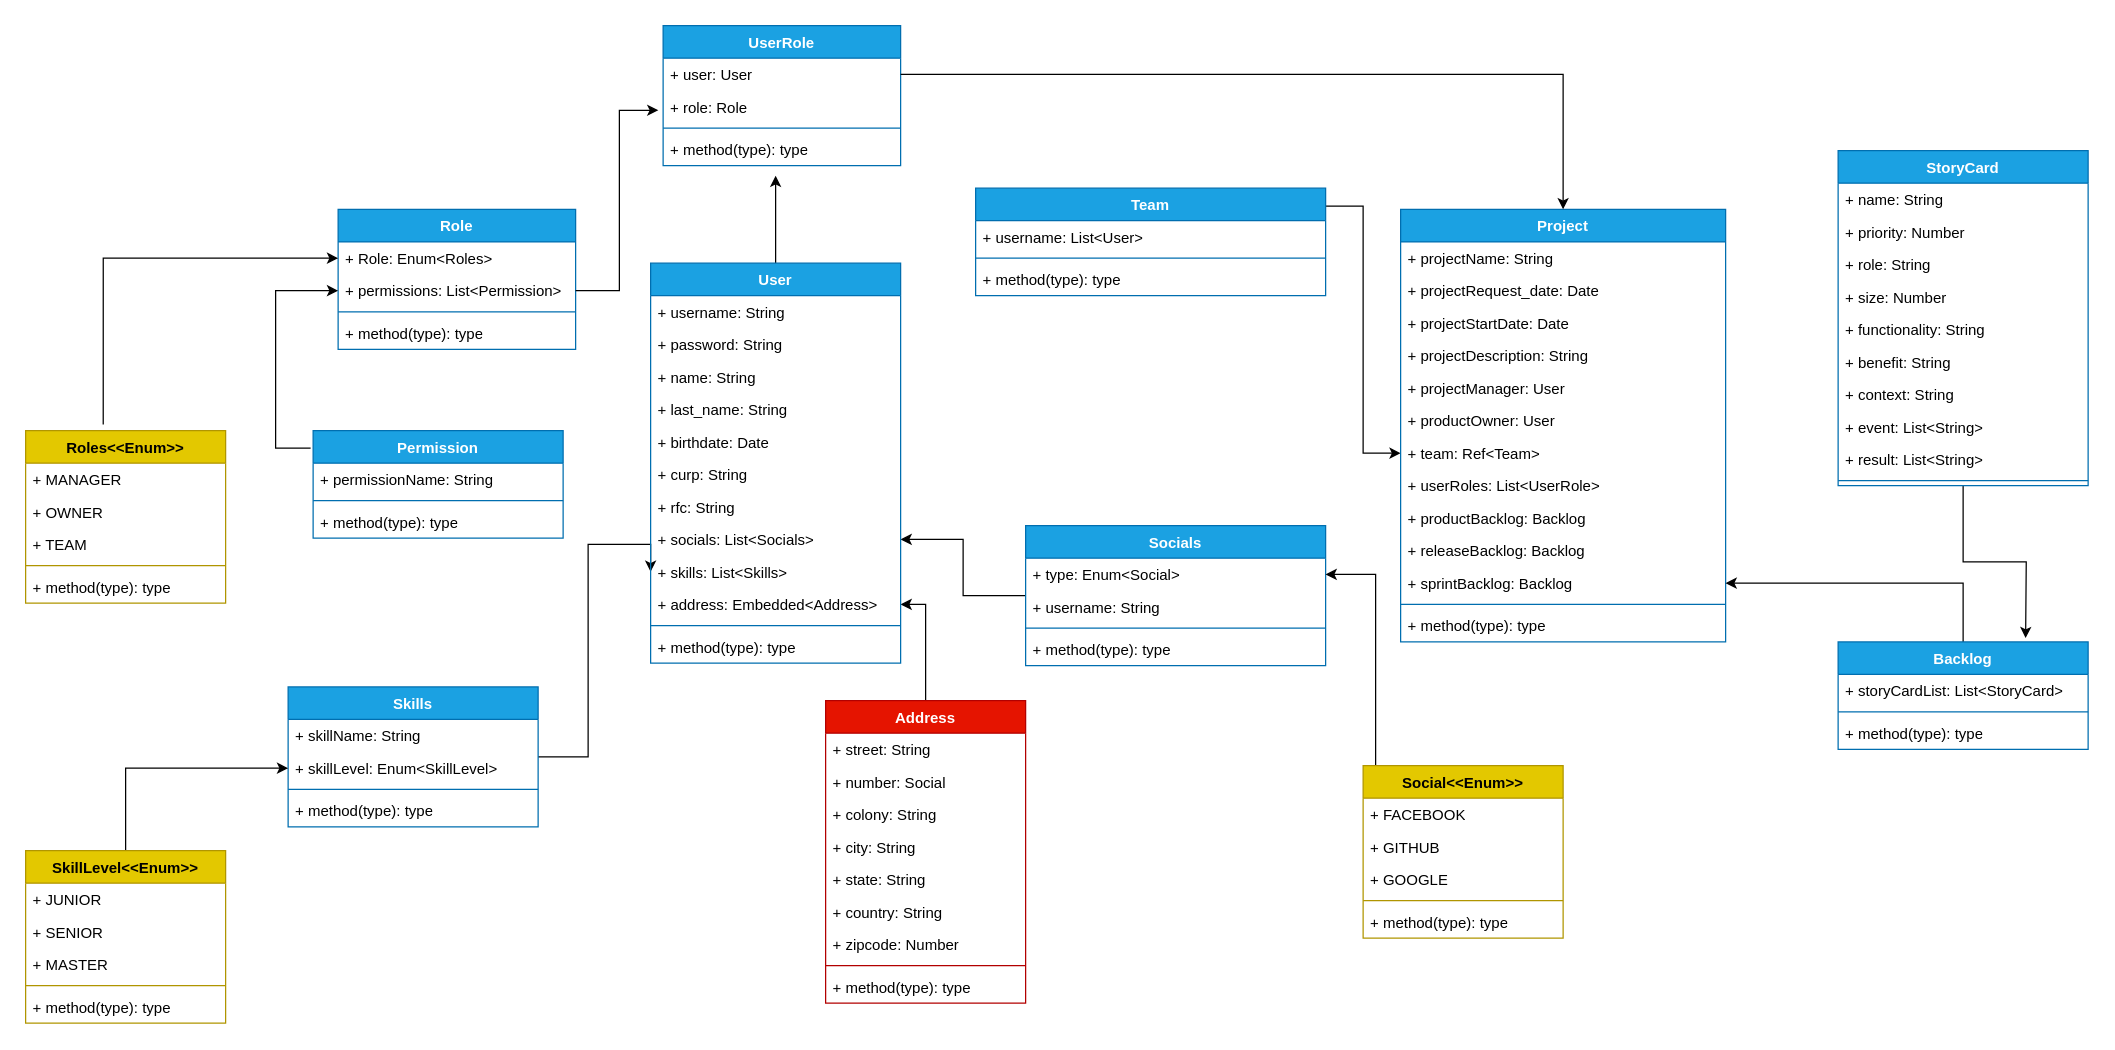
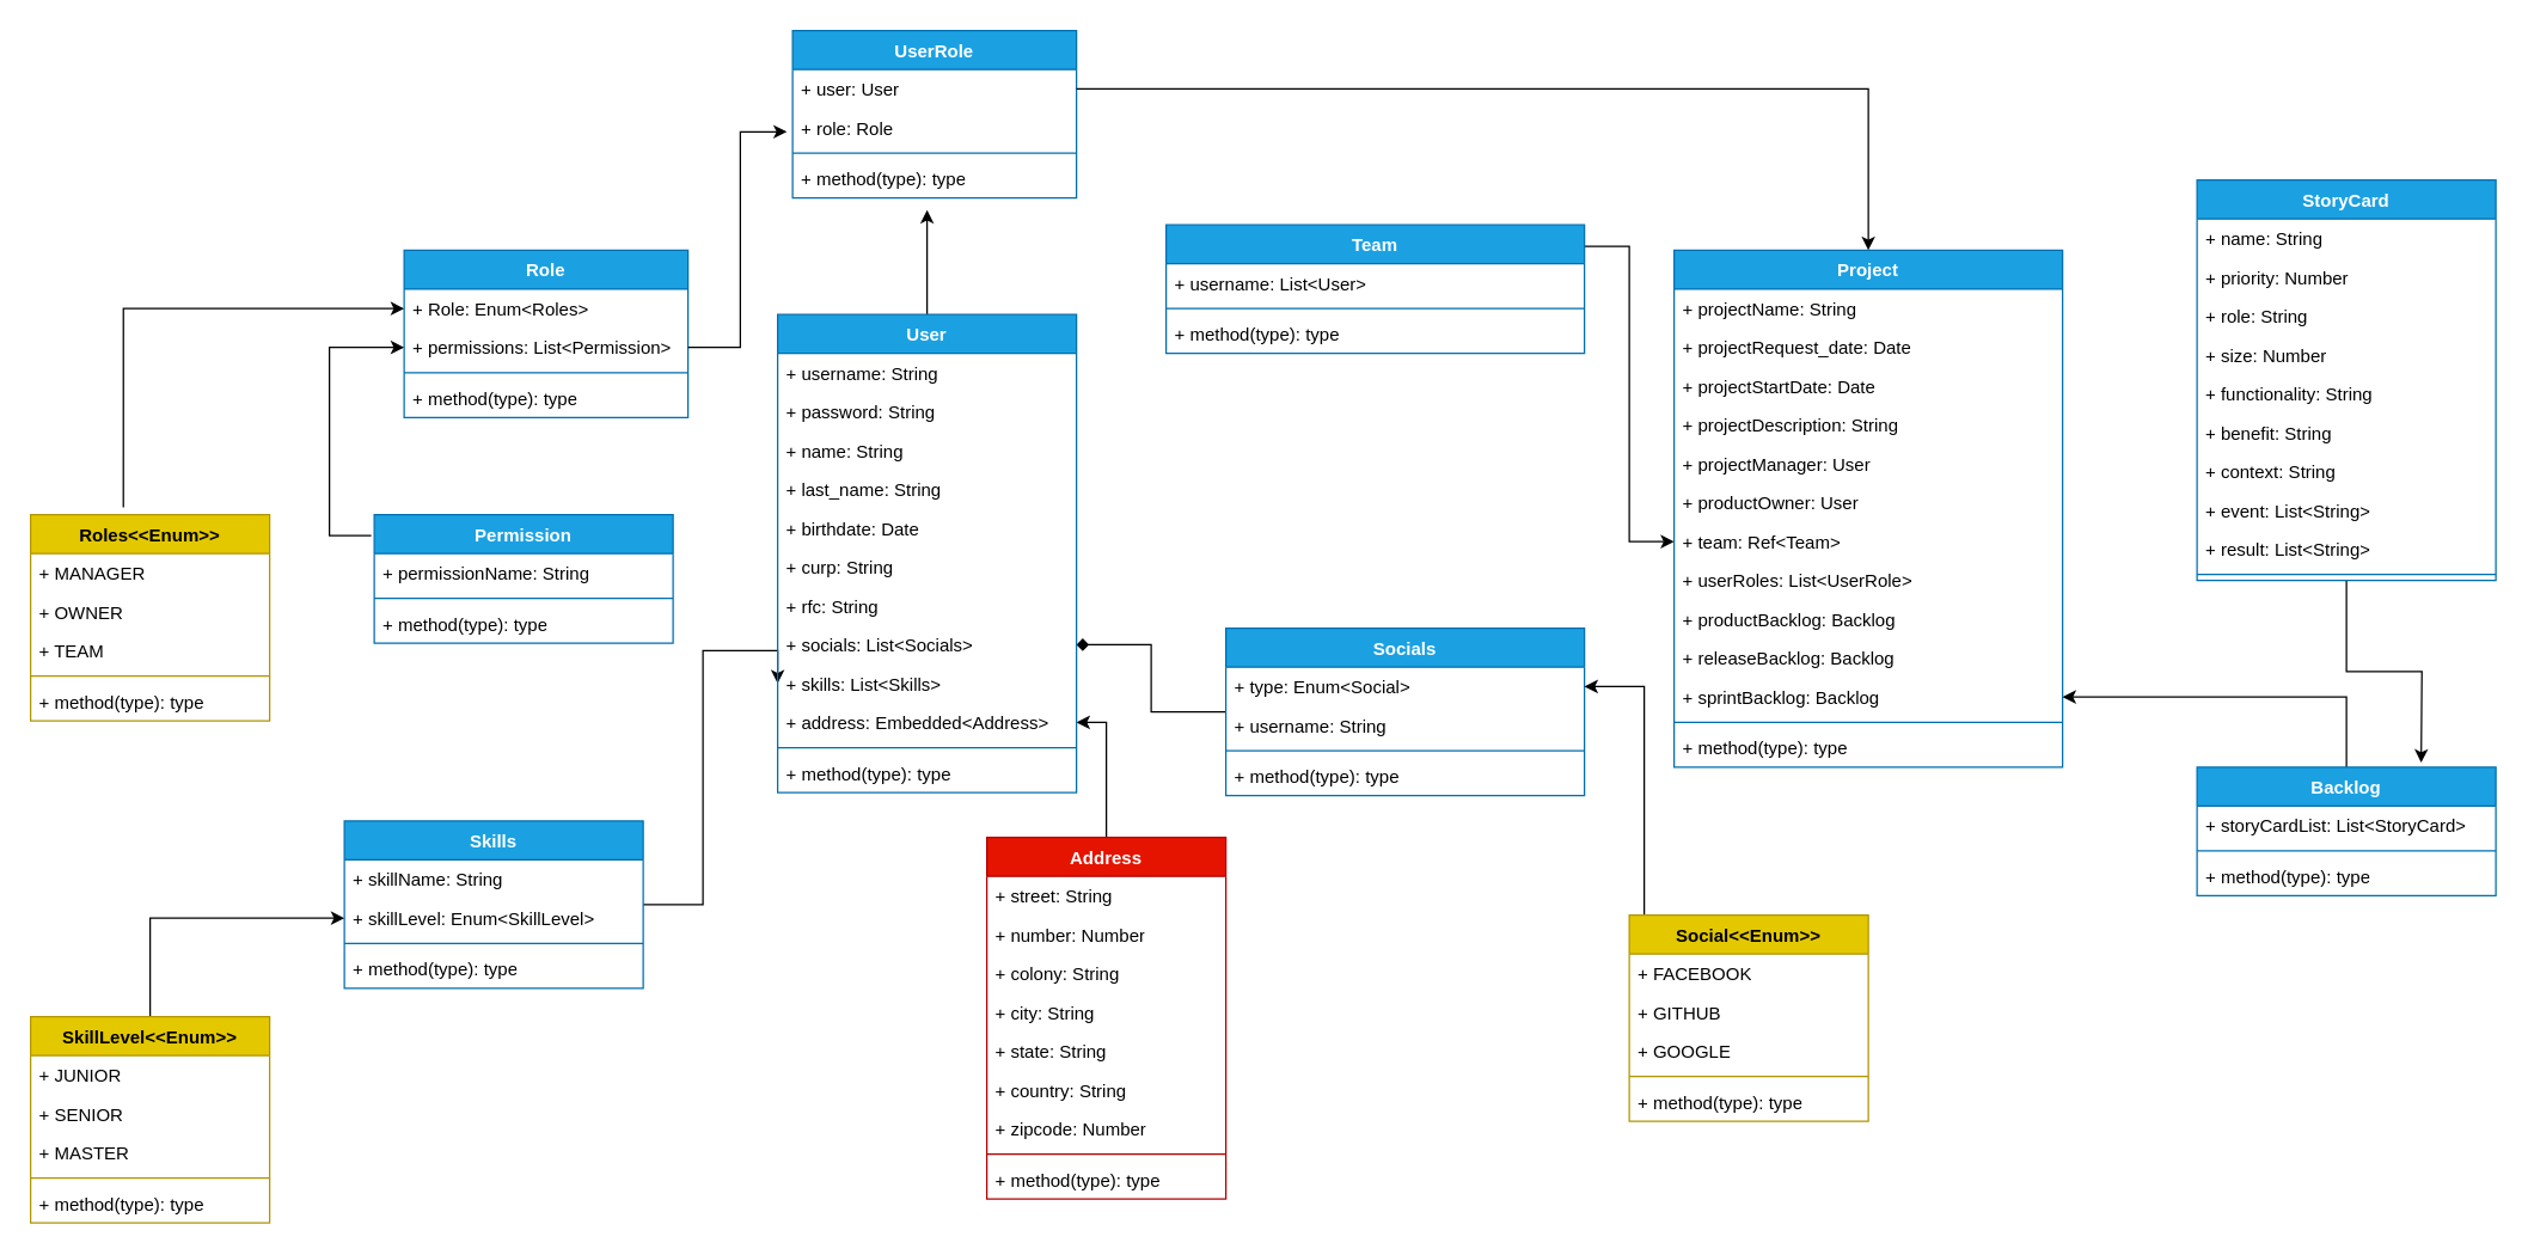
- <mxCell id="17" style="edgeStyle=orthogonalEdgeStyle;rounded=0;orthogonalLoop=1;jettySize=auto;html=1;entryX=1;entryY=0.5;entryDx=0;entryDy=0;" parent="1" source="18" target="70" edge="1"><mxGeometry relative="1" as="geometry" /></mxCell>
+ <mxCell id="17" style="edgeStyle=orthogonalEdgeStyle;rounded=0;orthogonalLoop=1;jettySize=auto;html=1;entryX=1;entryY=0.5;entryDx=0;entryDy=0;endArrow=diamond;" parent="1" source="18" target="70" edge="1"><mxGeometry relative="1" as="geometry" /></mxCell>
- <mxCell id="26" value="+ number: Social" style="text;strokeColor=none;fillColor=none;align=left;verticalAlign=top;spacingLeft=4;spacingRight=4;overflow=hidden;rotatable=0;points=[[0,0.5],[1,0.5]];portConstraint=eastwest;whiteSpace=wrap;html=1;" parent="24" vertex="1"><mxGeometry y="52" width="160" height="26" as="geometry" /></mxCell>
+ <mxCell id="26" value="+ number: Number" style="text;strokeColor=none;fillColor=none;align=left;verticalAlign=top;spacingLeft=4;spacingRight=4;overflow=hidden;rotatable=0;points=[[0,0.5],[1,0.5]];portConstraint=eastwest;whiteSpace=wrap;html=1;" parent="24" vertex="1"><mxGeometry y="52" width="160" height="26" as="geometry" /></mxCell>
